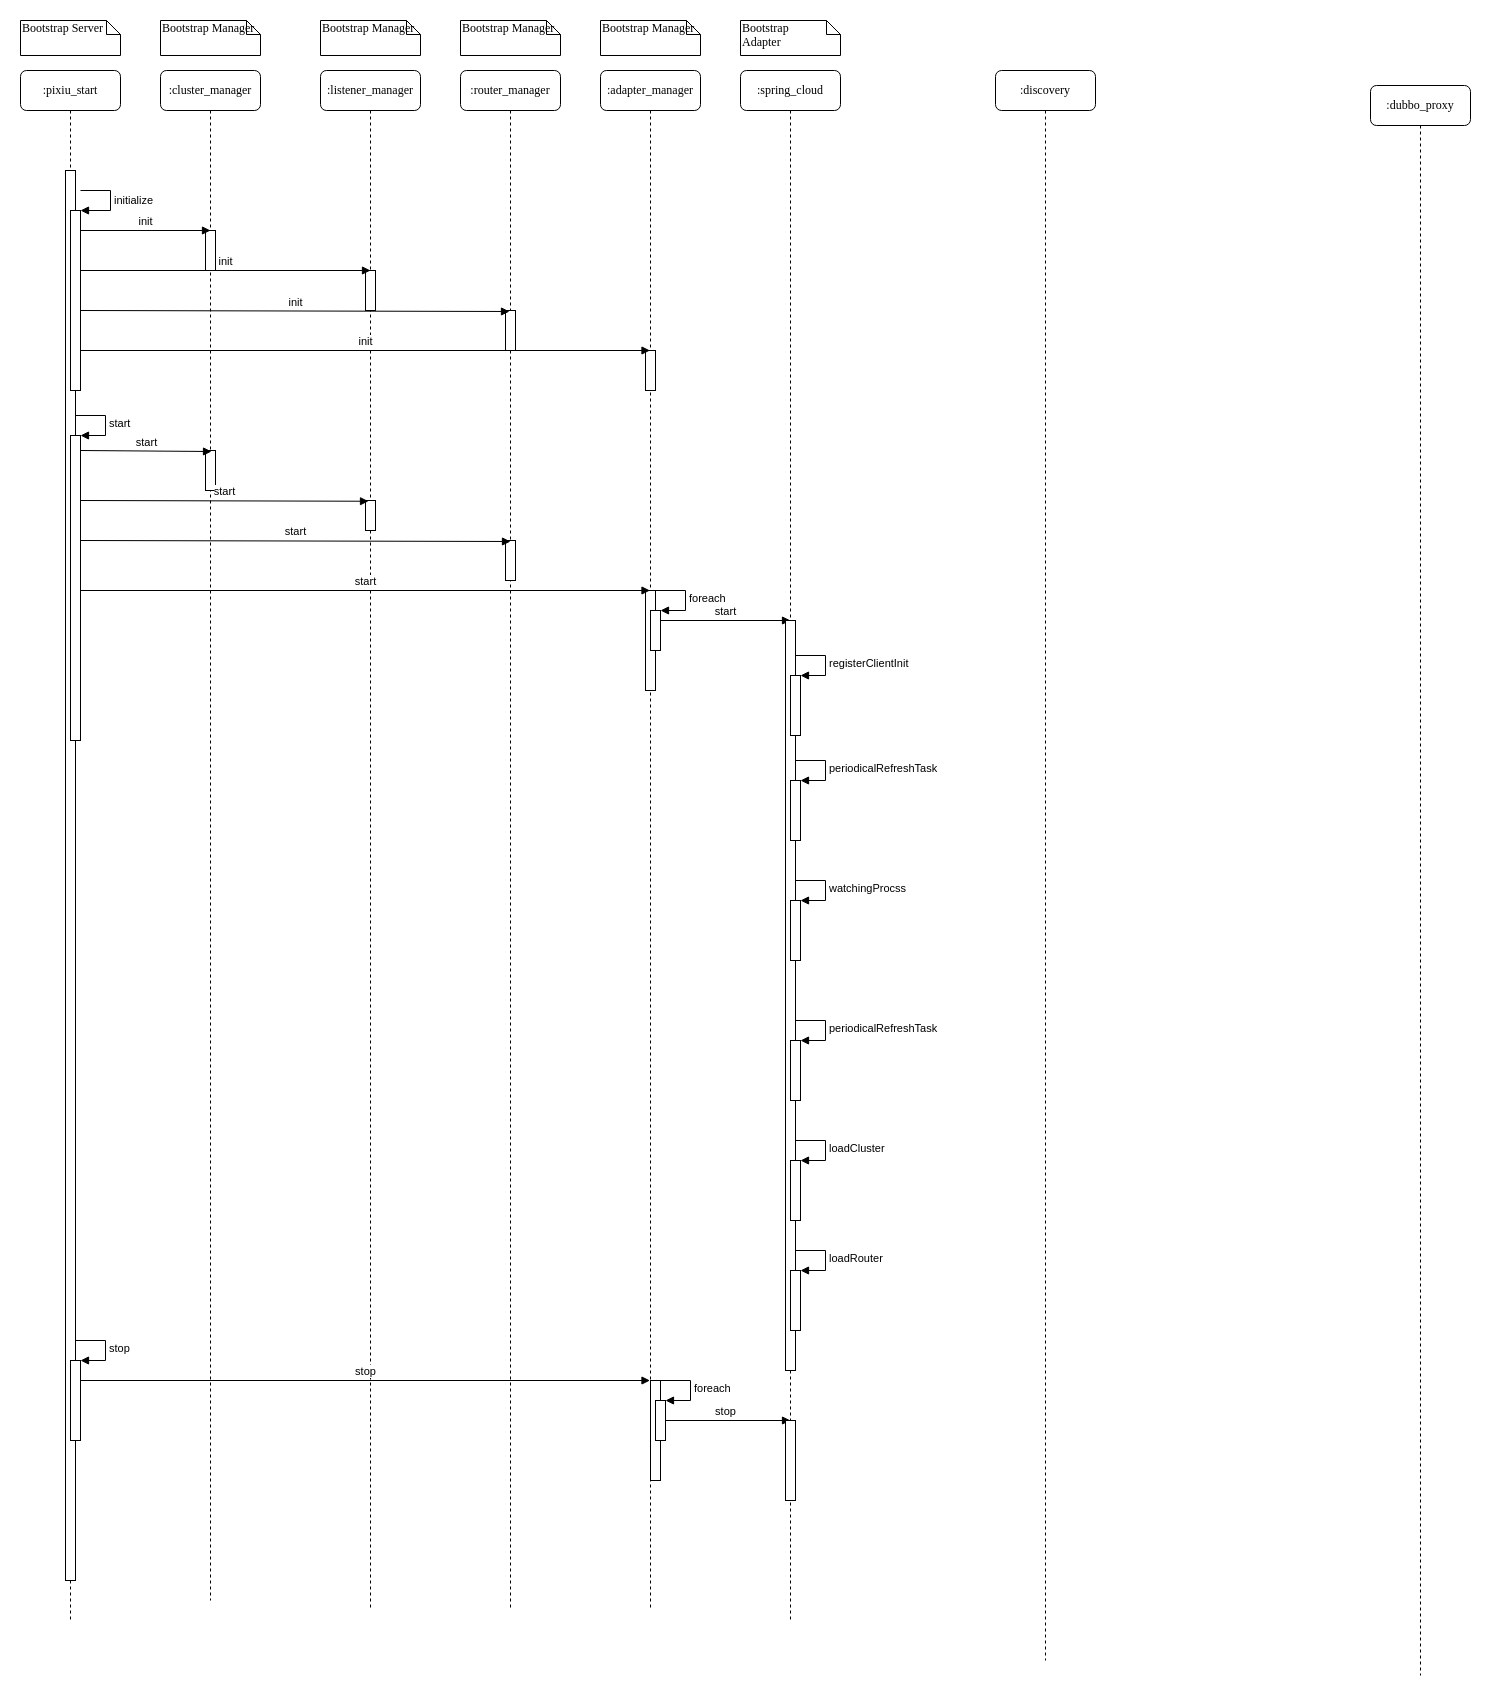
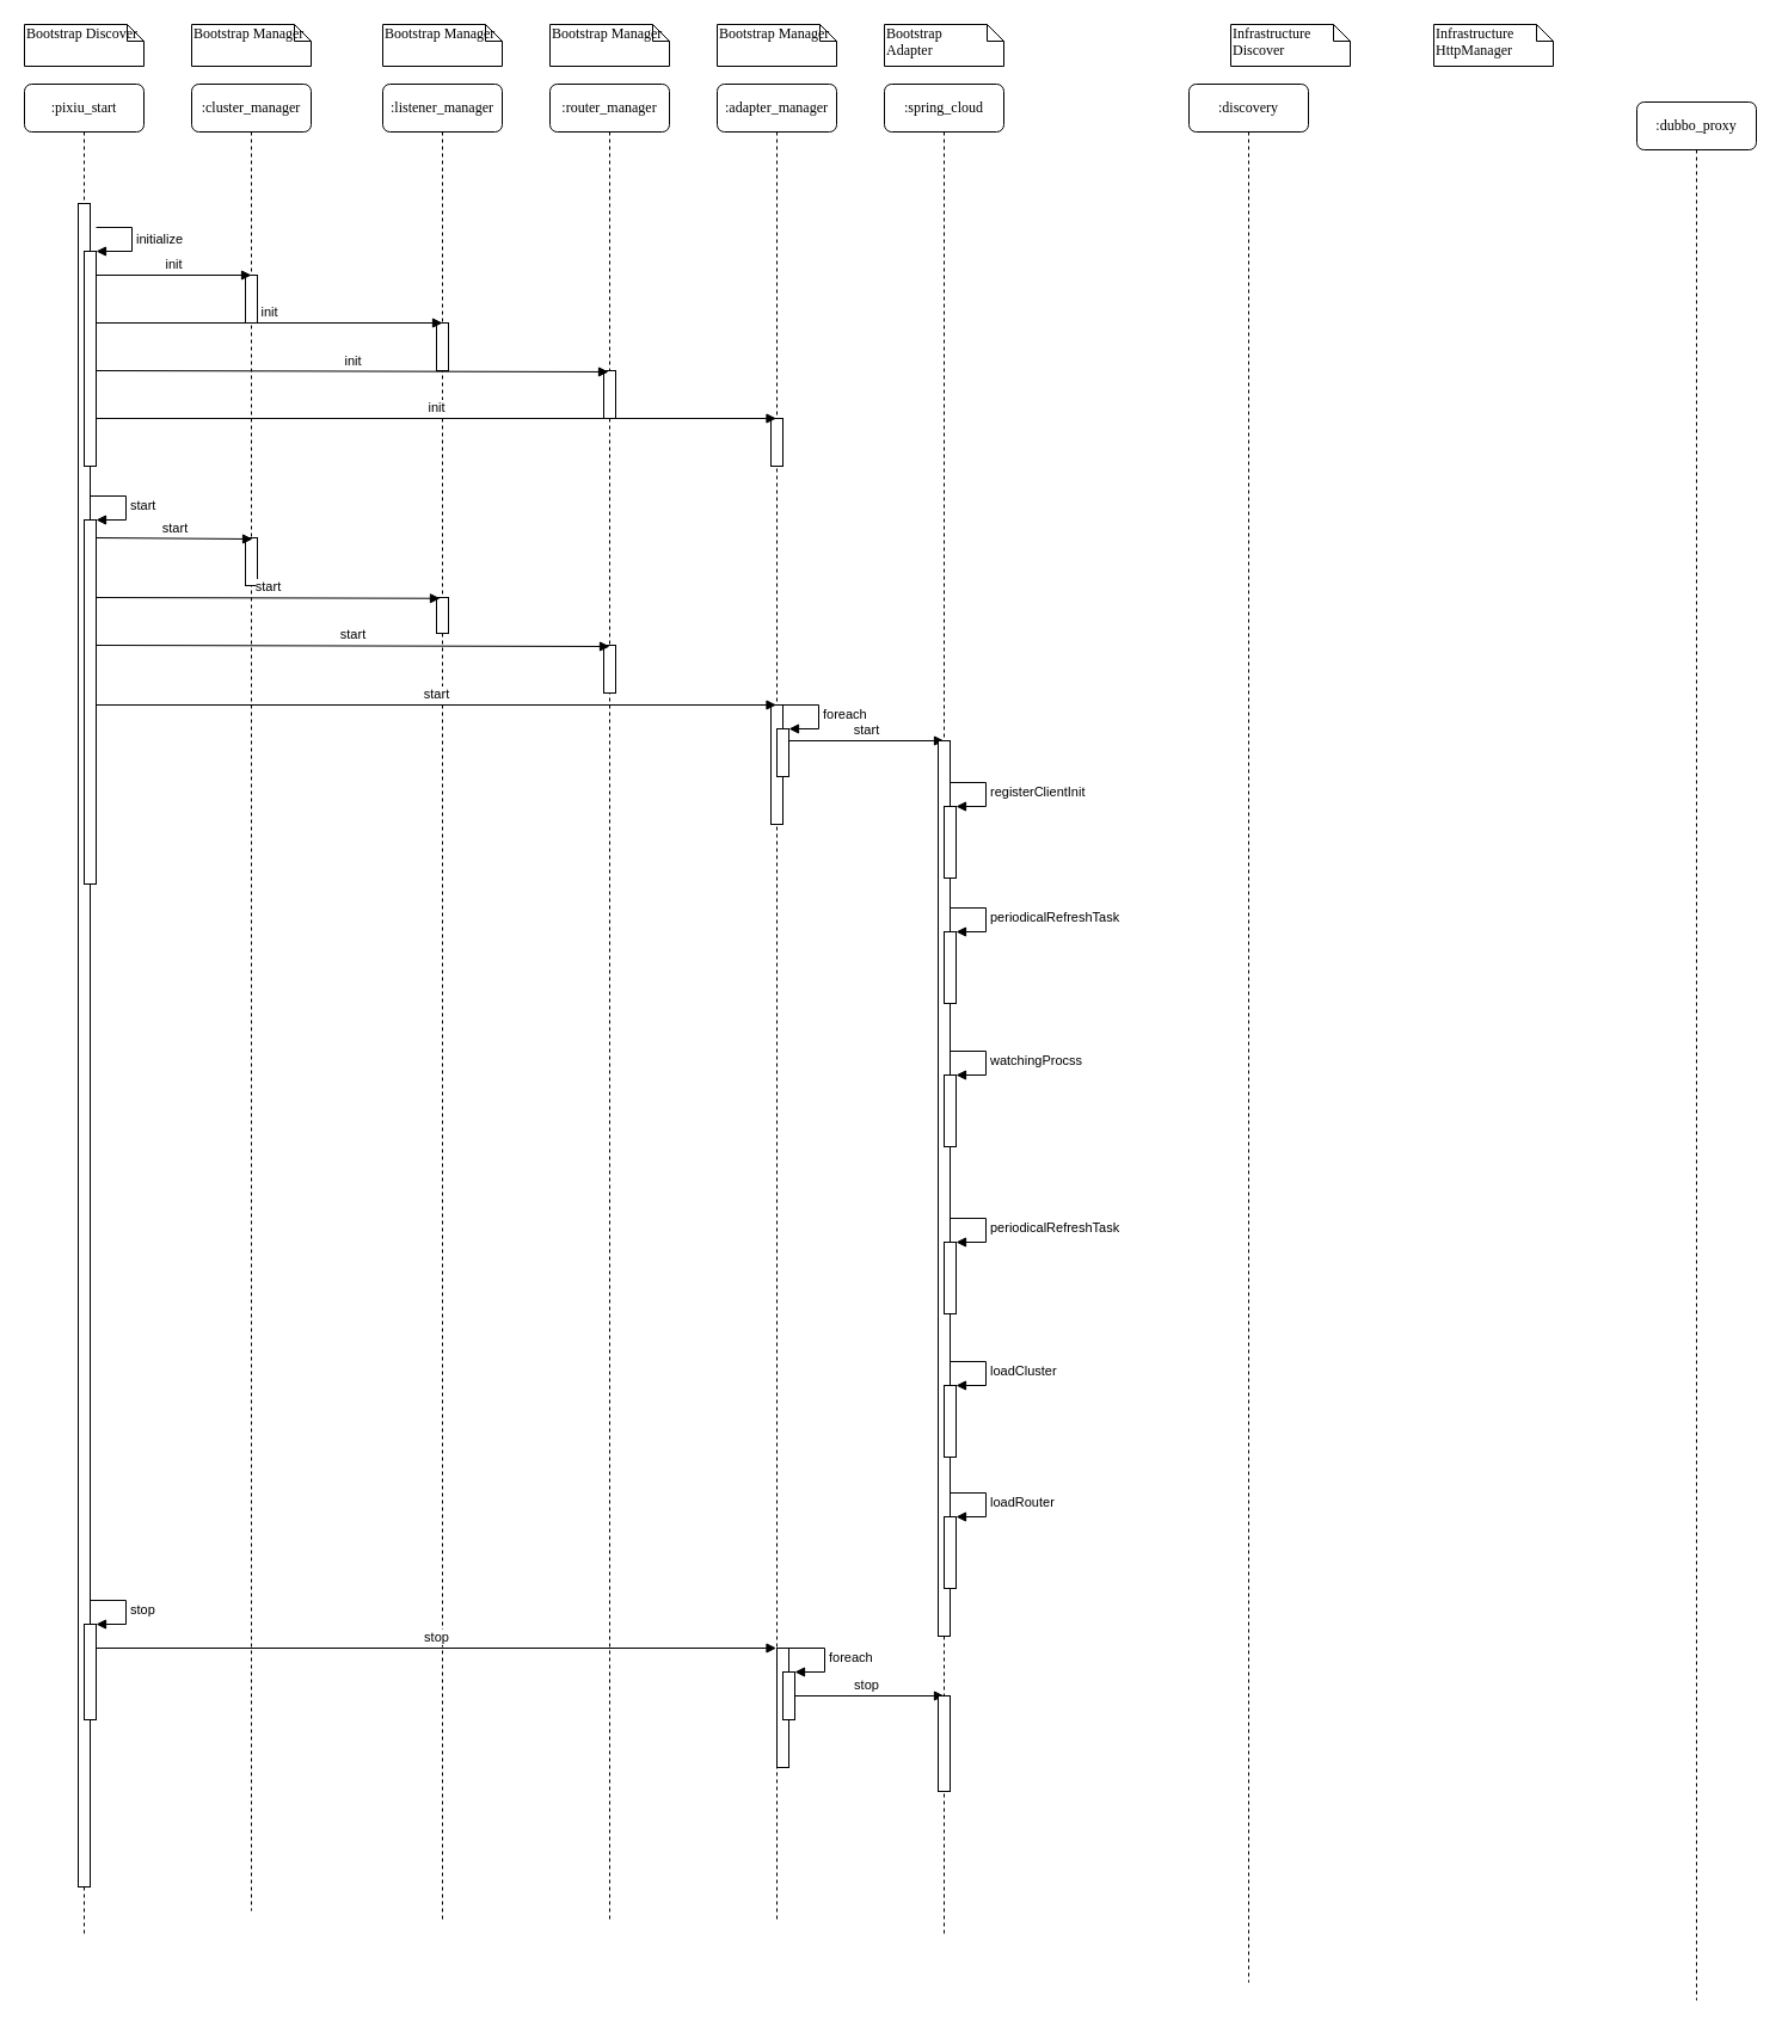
- <mxCell id="33" value="&lt;span style=&quot;text-align: center&quot;&gt;Bootstrap Server&lt;/span&gt;" style="shape=note;whiteSpace=wrap;html=1;size=14;verticalAlign=top;align=left;spacingTop=-6;rounded=0;shadow=0;comic=0;labelBackgroundColor=none;strokeWidth=1;fontFamily=Verdana;fontSize=12" parent="1" vertex="1"><mxGeometry x="20" y="20" width="100" height="35" as="geometry" /></mxCell>
+ <mxCell id="33" value="&lt;span style=&quot;text-align: center&quot;&gt;Bootstrap Discover&lt;/span&gt;" style="shape=note;whiteSpace=wrap;html=1;size=14;verticalAlign=top;align=left;spacingTop=-6;rounded=0;shadow=0;comic=0;labelBackgroundColor=none;strokeWidth=1;fontFamily=Verdana;fontSize=12" parent="1" vertex="1"><mxGeometry x="20" y="20" width="100" height="35" as="geometry" /></mxCell>
+ <mxCell id="39" value="Infrastructure&lt;br&gt;Discover" style="shape=note;whiteSpace=wrap;html=1;size=14;verticalAlign=top;align=left;spacingTop=-6;rounded=0;shadow=0;comic=0;labelBackgroundColor=none;strokeWidth=1;fontFamily=Verdana;fontSize=12" parent="1" vertex="1"><mxGeometry x="1030" y="20" width="100" height="35" as="geometry" /></mxCell>
+ <mxCell id="52" value="Infrastructure&lt;br&gt;HttpManager" style="shape=note;whiteSpace=wrap;html=1;size=14;verticalAlign=top;align=left;spacingTop=-6;rounded=0;shadow=0;comic=0;labelBackgroundColor=none;strokeWidth=1;fontFamily=Verdana;fontSize=12" vertex="1" parent="1"><mxGeometry x="1200" y="20" width="100" height="35" as="geometry" /></mxCell>
